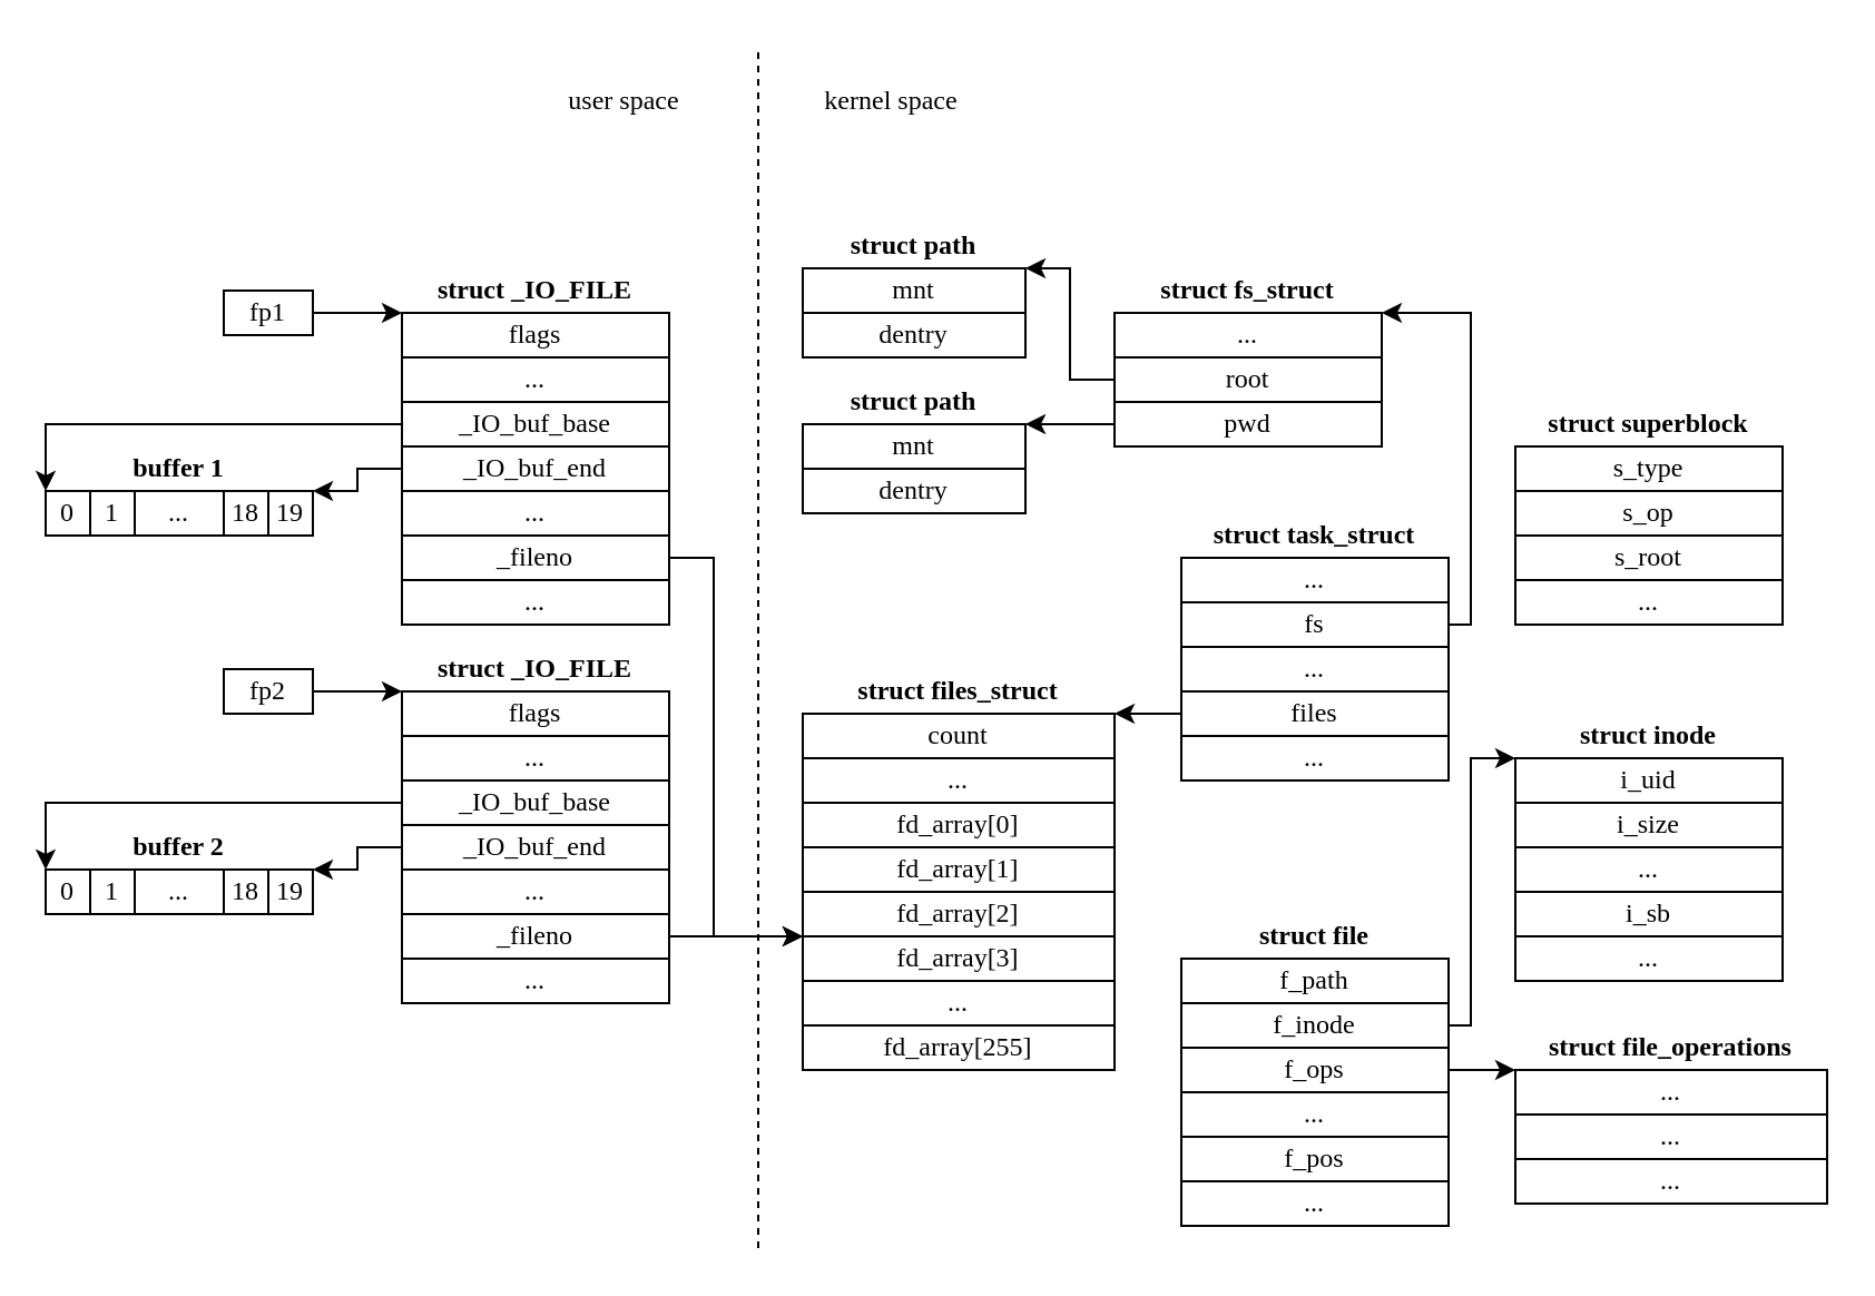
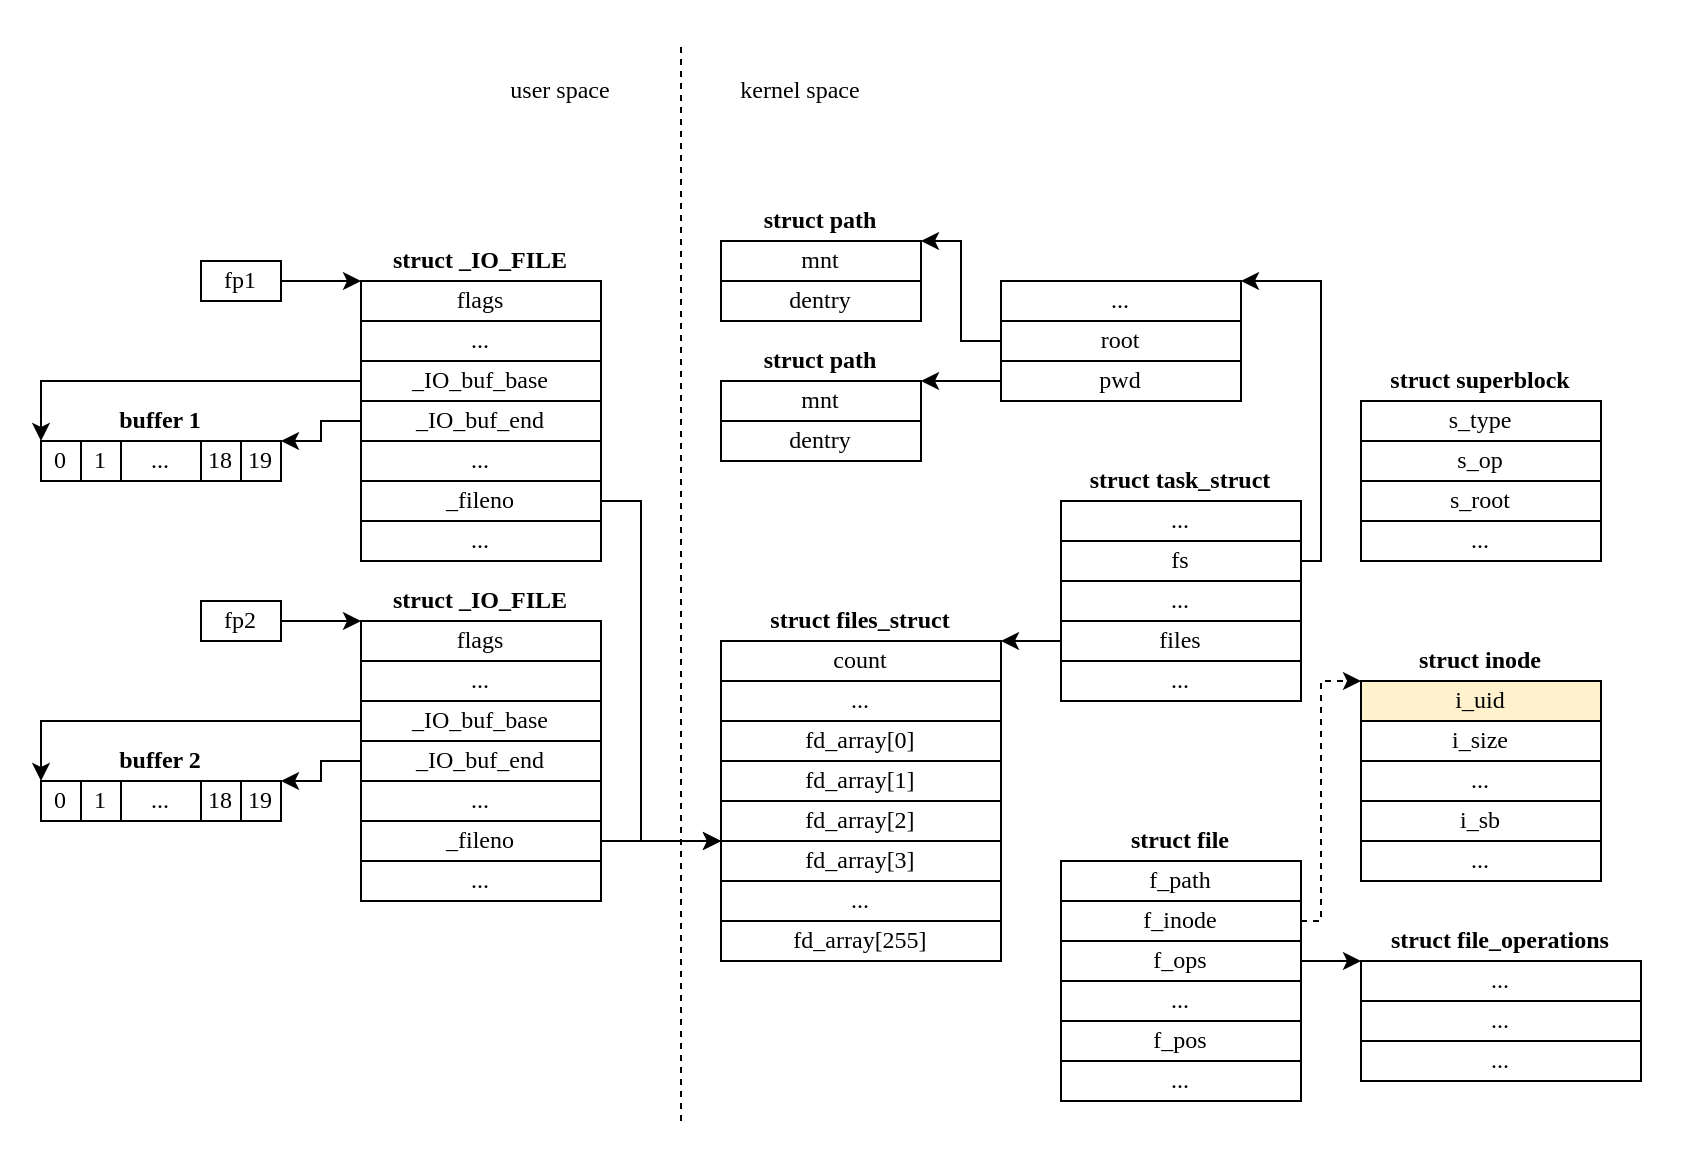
- <mxCell id="77" value="struct fs_struct" style="text;html=1;strokeColor=none;fillColor=none;align=center;verticalAlign=middle;whiteSpace=wrap;rounded=0;fontFamily=Ubuntu Mono;fontStyle=1" vertex="1" parent="1"><mxGeometry x="500" y="120" width="120" height="20" as="geometry" /></mxCell>
- <mxCell id="52" value="i_uid" style="rounded=0;whiteSpace=wrap;html=1;fontStyle=0;fontFamily=Ubuntu Mono;" vertex="1" parent="1"><mxGeometry x="680" y="340" width="120" height="20" as="geometry" /></mxCell>
+ <mxCell id="52" value="i_uid" style="rounded=0;whiteSpace=wrap;html=1;fontStyle=0;fontFamily=Ubuntu Mono;fillColor=#fff2cc;" vertex="1" parent="1"><mxGeometry x="680" y="340" width="120" height="20" as="geometry" /></mxCell>
- <mxCell id="45" style="edgeStyle=orthogonalEdgeStyle;rounded=0;orthogonalLoop=1;jettySize=auto;html=1;fontFamily=Ubuntu Mono;" edge="1" parent="1" source="46" target="52"><mxGeometry relative="1" as="geometry"><mxPoint x="740" y="460" as="targetPoint" /><Array as="points"><mxPoint x="660" y="460" /><mxPoint x="660" y="340" /></Array></mxGeometry></mxCell>
+ <mxCell id="45" style="edgeStyle=orthogonalEdgeStyle;rounded=0;orthogonalLoop=1;jettySize=auto;html=1;fontFamily=Ubuntu Mono;dashed=1;" edge="1" parent="1" source="46" target="52"><mxGeometry relative="1" as="geometry"><mxPoint x="740" y="460" as="targetPoint" /><Array as="points"><mxPoint x="660" y="460" /><mxPoint x="660" y="340" /></Array></mxGeometry></mxCell>
